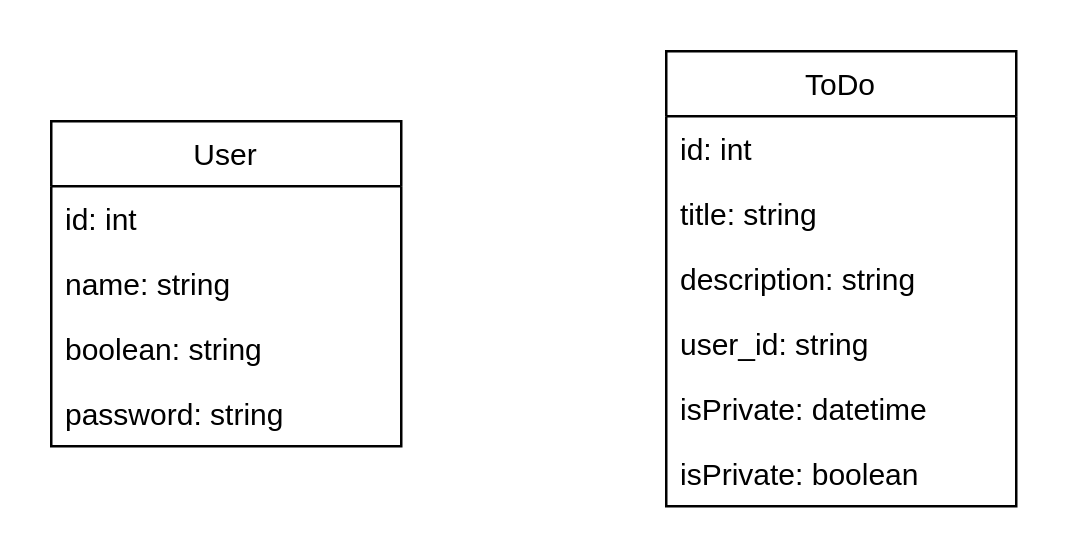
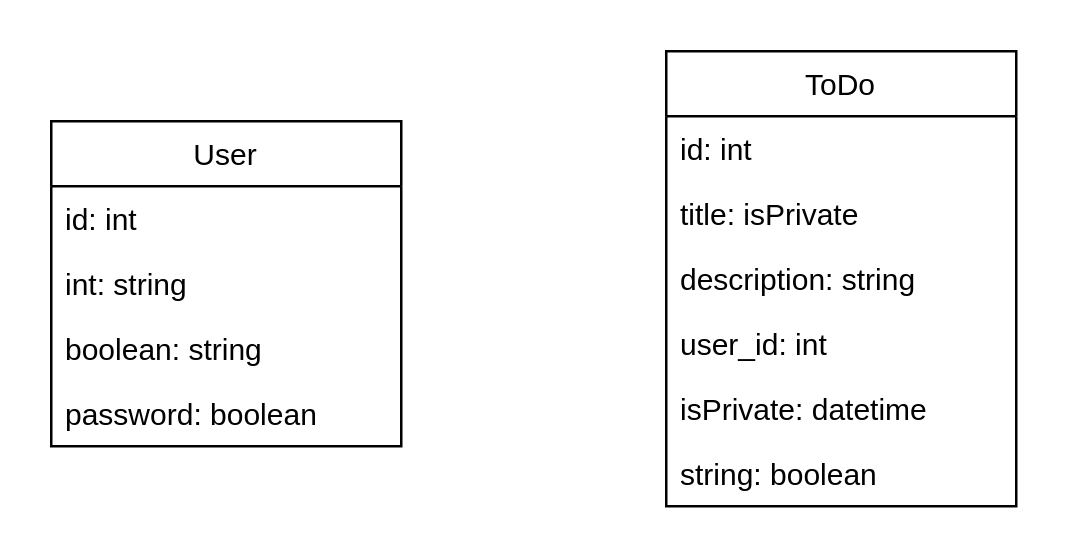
- <mxCell id="9" value="title: string&#10;" style="text;strokeColor=none;fillColor=none;align=left;verticalAlign=top;spacingLeft=4;spacingRight=4;overflow=hidden;rotatable=0;points=[[0,0.5],[1,0.5]];portConstraint=eastwest;" vertex="1" parent="7"><mxGeometry y="52" width="140" height="26" as="geometry" /></mxCell>
+ <mxCell id="9" value="title: isPrivate&#10;" style="text;strokeColor=none;fillColor=none;align=left;verticalAlign=top;spacingLeft=4;spacingRight=4;overflow=hidden;rotatable=0;points=[[0,0.5],[1,0.5]];portConstraint=eastwest;" vertex="1" parent="7"><mxGeometry y="52" width="140" height="26" as="geometry" /></mxCell>
- <mxCell id="4" value="name: string&#10;" style="text;strokeColor=none;fillColor=none;align=left;verticalAlign=top;spacingLeft=4;spacingRight=4;overflow=hidden;rotatable=0;points=[[0,0.5],[1,0.5]];portConstraint=eastwest;" vertex="1" parent="2"><mxGeometry y="52" width="140" height="26" as="geometry" /></mxCell>
+ <mxCell id="4" value="int: string&#10;" style="text;strokeColor=none;fillColor=none;align=left;verticalAlign=top;spacingLeft=4;spacingRight=4;overflow=hidden;rotatable=0;points=[[0,0.5],[1,0.5]];portConstraint=eastwest;" vertex="1" parent="2"><mxGeometry y="52" width="140" height="26" as="geometry" /></mxCell>
- <mxCell id="11" value="user_id: string&#10;" style="text;strokeColor=none;fillColor=none;align=left;verticalAlign=top;spacingLeft=4;spacingRight=4;overflow=hidden;rotatable=0;points=[[0,0.5],[1,0.5]];portConstraint=eastwest;" vertex="1" parent="7"><mxGeometry y="104" width="140" height="26" as="geometry" /></mxCell>
+ <mxCell id="11" value="user_id: int&#10;" style="text;strokeColor=none;fillColor=none;align=left;verticalAlign=top;spacingLeft=4;spacingRight=4;overflow=hidden;rotatable=0;points=[[0,0.5],[1,0.5]];portConstraint=eastwest;" vertex="1" parent="7"><mxGeometry y="104" width="140" height="26" as="geometry" /></mxCell>
- <mxCell id="6" value="password: string&#10;" style="text;strokeColor=none;fillColor=none;align=left;verticalAlign=top;spacingLeft=4;spacingRight=4;overflow=hidden;rotatable=0;points=[[0,0.5],[1,0.5]];portConstraint=eastwest;" vertex="1" parent="2"><mxGeometry y="104" width="140" height="26" as="geometry" /></mxCell>
+ <mxCell id="6" value="password: boolean&#10;" style="text;strokeColor=none;fillColor=none;align=left;verticalAlign=top;spacingLeft=4;spacingRight=4;overflow=hidden;rotatable=0;points=[[0,0.5],[1,0.5]];portConstraint=eastwest;" vertex="1" parent="2"><mxGeometry y="104" width="140" height="26" as="geometry" /></mxCell>
- <mxCell id="13" value="isPrivate: boolean&#10;" style="text;strokeColor=none;fillColor=none;align=left;verticalAlign=top;spacingLeft=4;spacingRight=4;overflow=hidden;rotatable=0;points=[[0,0.5],[1,0.5]];portConstraint=eastwest;" vertex="1" parent="7"><mxGeometry y="156" width="140" height="26" as="geometry" /></mxCell>
+ <mxCell id="13" value="string: boolean&#10;" style="text;strokeColor=none;fillColor=none;align=left;verticalAlign=top;spacingLeft=4;spacingRight=4;overflow=hidden;rotatable=0;points=[[0,0.5],[1,0.5]];portConstraint=eastwest;" vertex="1" parent="7"><mxGeometry y="156" width="140" height="26" as="geometry" /></mxCell>
